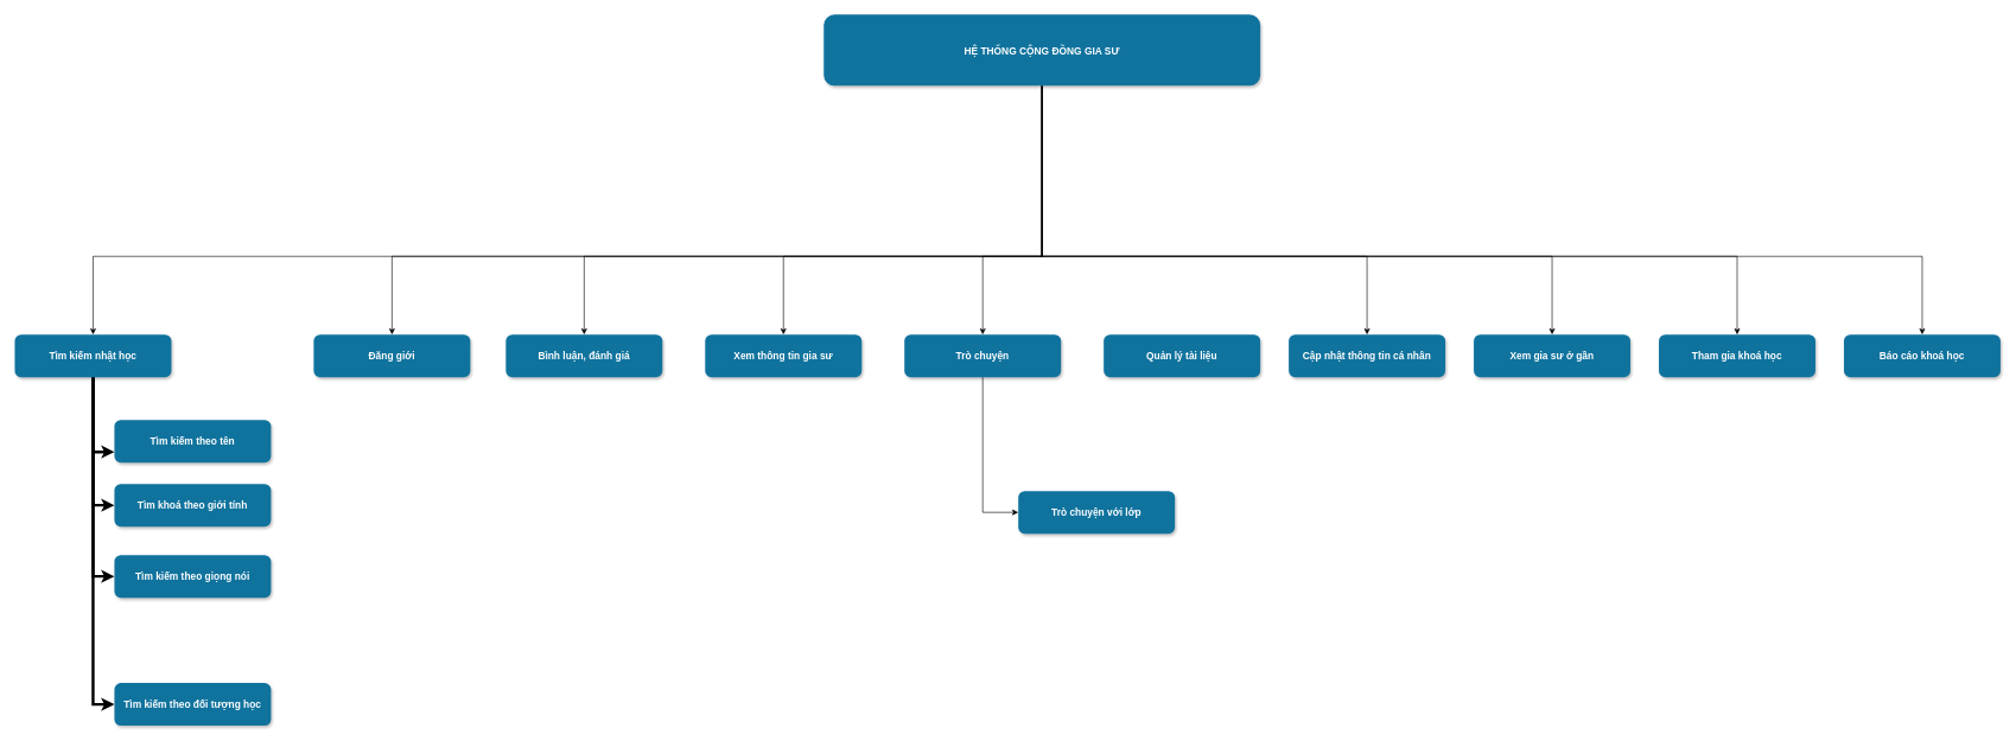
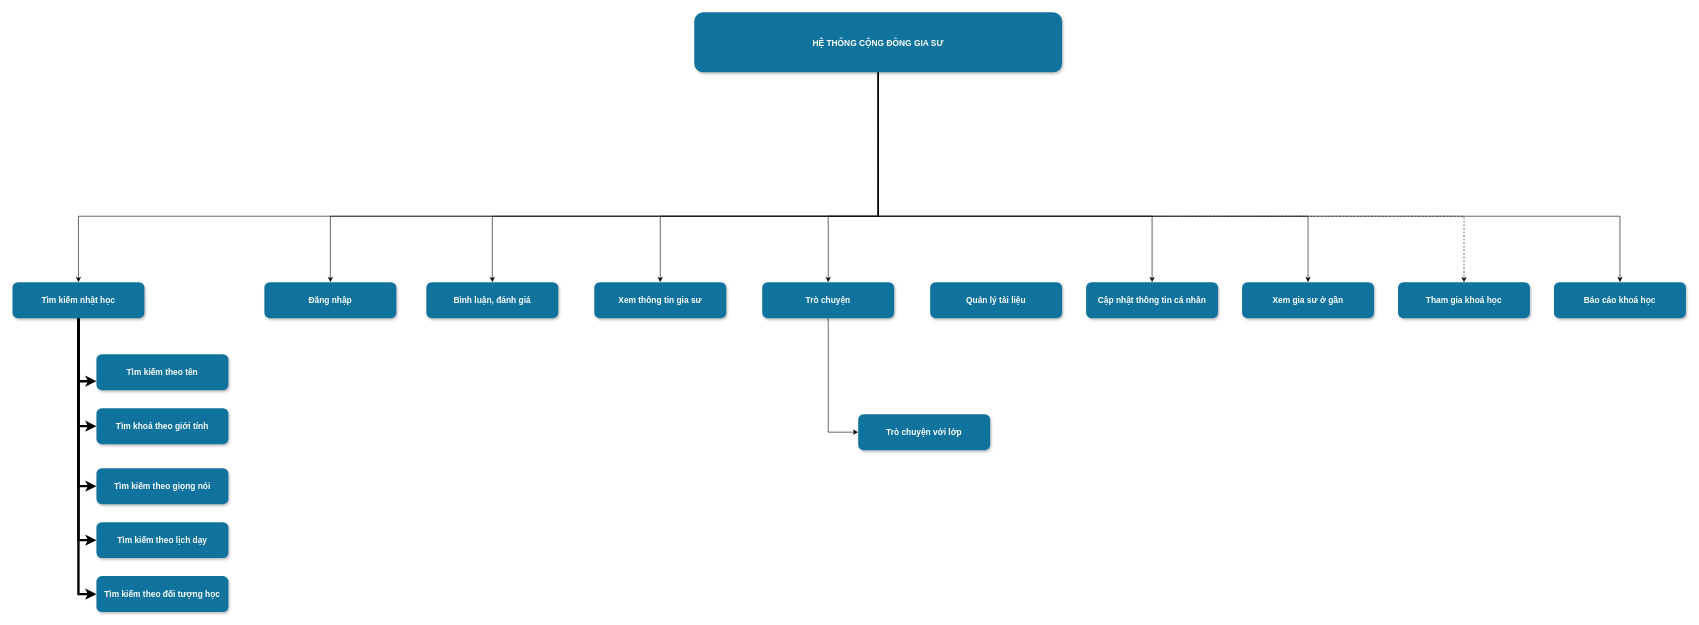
- <mxCell id="9" style="edgeStyle=orthogonalEdgeStyle;rounded=0;orthogonalLoop=1;jettySize=auto;html=1;" edge="1" parent="1" source="11" target="31"><mxGeometry relative="1" as="geometry"><Array as="points"><mxPoint x="1463" y="360" /><mxPoint x="2440" y="360" /></Array></mxGeometry></mxCell>
+ <mxCell id="9" style="edgeStyle=orthogonalEdgeStyle;rounded=0;orthogonalLoop=1;jettySize=auto;html=1;dashed=1;" edge="1" parent="1" source="11" target="31"><mxGeometry relative="1" as="geometry"><Array as="points"><mxPoint x="1463" y="360" /><mxPoint x="2440" y="360" /></Array></mxGeometry></mxCell>
- <mxCell id="23" value="Đăng giới" style="rounded=1;fillColor=#10739E;strokeColor=none;shadow=1;gradientColor=none;fontStyle=1;fontColor=#FFFFFF;fontSize=14;" parent="1" vertex="1"><mxGeometry x="440" y="470" width="220" height="60" as="geometry" /></mxCell>
+ <mxCell id="23" value="Đăng nhập" style="rounded=1;fillColor=#10739E;strokeColor=none;shadow=1;gradientColor=none;fontStyle=1;fontColor=#FFFFFF;fontSize=14;" parent="1" vertex="1"><mxGeometry x="440" y="470" width="220" height="60" as="geometry" /></mxCell>
+ <mxCell id="15" style="edgeStyle=orthogonalEdgeStyle;rounded=0;orthogonalLoop=1;jettySize=auto;html=1;entryX=0;entryY=0.5;entryDx=0;entryDy=0;strokeColor=#000000;strokeWidth=4;" parent="1" source="17" target="21" edge="1"><mxGeometry relative="1" as="geometry" /></mxCell>
+ <mxCell id="21" value="Tìm kiếm theo lịch dạy" style="rounded=1;fillColor=#10739E;strokeColor=none;shadow=1;gradientColor=none;fontStyle=1;fontColor=#FFFFFF;fontSize=14;" parent="1" vertex="1"><mxGeometry x="160" y="870" width="220" height="60" as="geometry" /></mxCell>
